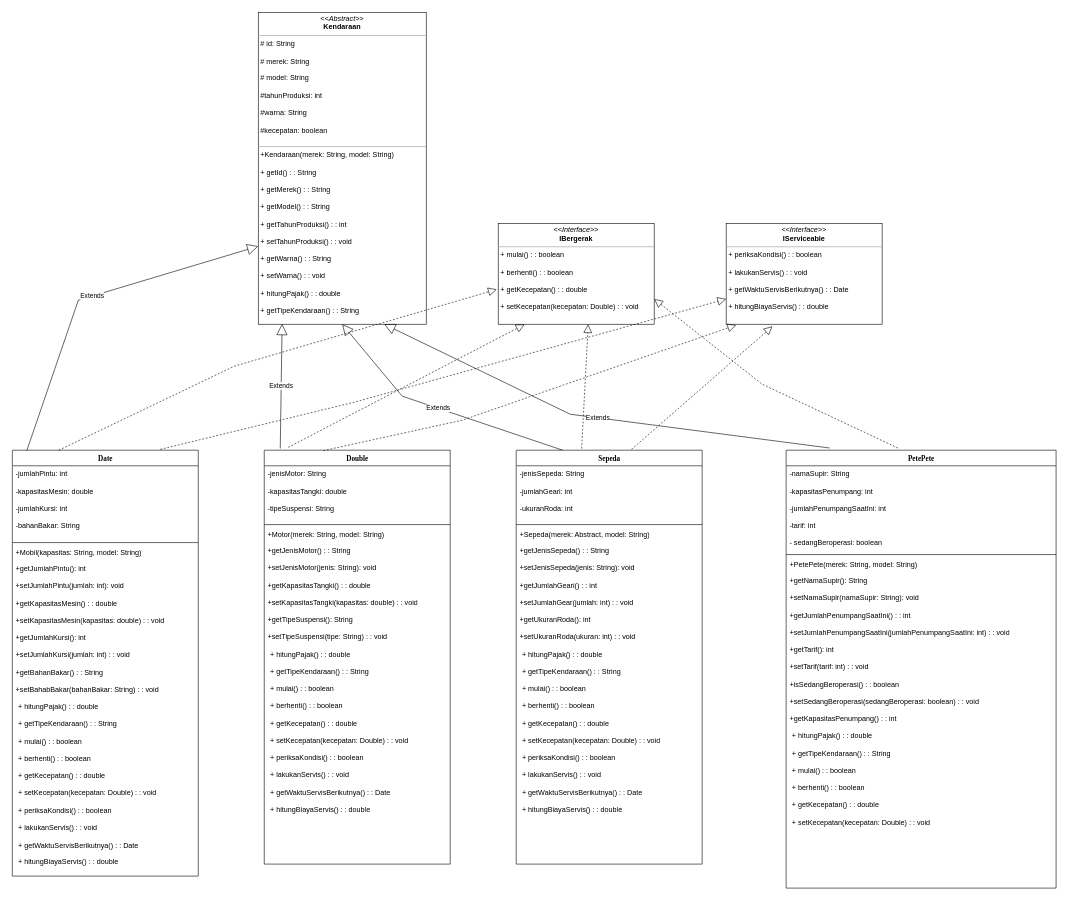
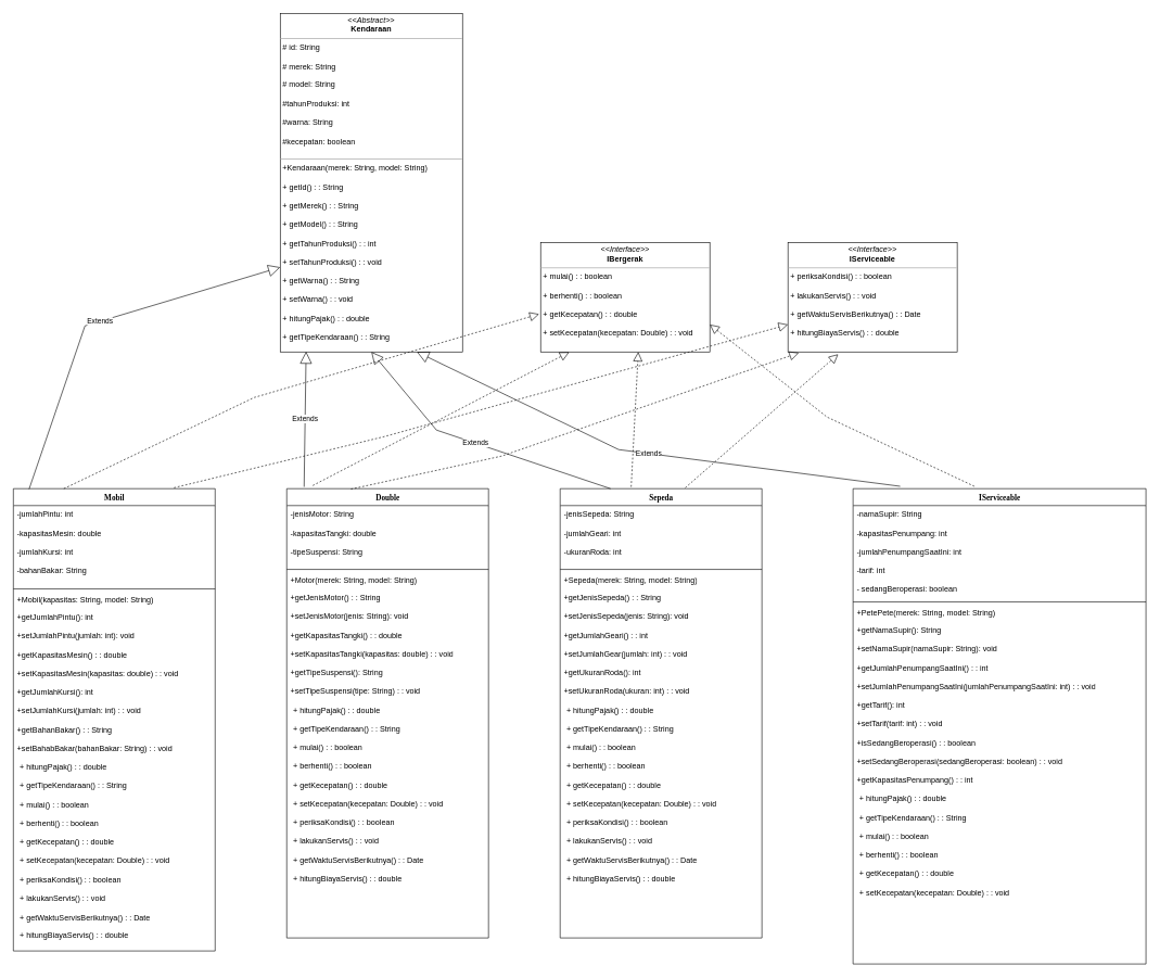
- <mxCell id="2" value="Date" style="swimlane;html=1;fontStyle=1;align=center;verticalAlign=top;childLayout=stackLayout;horizontal=1;startSize=26;horizontalStack=0;resizeParent=1;resizeLast=0;collapsible=1;marginBottom=0;swimlaneFillColor=#ffffff;rounded=0;shadow=0;comic=0;labelBackgroundColor=none;strokeWidth=1;fillColor=none;fontFamily=Verdana;fontSize=12" parent="1" vertex="1"><mxGeometry x="20" y="750" width="310" height="710" as="geometry"><mxRectangle x="665" y="435" width="110" height="30" as="alternateBounds" /></mxGeometry></mxCell>
+ <mxCell id="2" value="Mobil" style="swimlane;html=1;fontStyle=1;align=center;verticalAlign=top;childLayout=stackLayout;horizontal=1;startSize=26;horizontalStack=0;resizeParent=1;resizeLast=0;collapsible=1;marginBottom=0;swimlaneFillColor=#ffffff;rounded=0;shadow=0;comic=0;labelBackgroundColor=none;strokeWidth=1;fillColor=none;fontFamily=Verdana;fontSize=12" parent="1" vertex="1"><mxGeometry x="20" y="750" width="310" height="710" as="geometry"><mxRectangle x="665" y="435" width="110" height="30" as="alternateBounds" /></mxGeometry></mxCell>
- <mxCell id="20" value="PetePete" style="swimlane;html=1;fontStyle=1;align=center;verticalAlign=top;childLayout=stackLayout;horizontal=1;startSize=26;horizontalStack=0;resizeParent=1;resizeLast=0;collapsible=1;marginBottom=0;swimlaneFillColor=#ffffff;rounded=0;shadow=0;comic=0;labelBackgroundColor=none;strokeWidth=1;fillColor=none;fontFamily=Verdana;fontSize=12" vertex="1" parent="1"><mxGeometry x="1310" y="750" width="450" height="730" as="geometry"><mxRectangle x="665" y="435" width="110" height="30" as="alternateBounds" /></mxGeometry></mxCell>
+ <mxCell id="20" value="IServiceable" style="swimlane;html=1;fontStyle=1;align=center;verticalAlign=top;childLayout=stackLayout;horizontal=1;startSize=26;horizontalStack=0;resizeParent=1;resizeLast=0;collapsible=1;marginBottom=0;swimlaneFillColor=#ffffff;rounded=0;shadow=0;comic=0;labelBackgroundColor=none;strokeWidth=1;fillColor=none;fontFamily=Verdana;fontSize=12" vertex="1" parent="1"><mxGeometry x="1310" y="750" width="450" height="730" as="geometry"><mxRectangle x="665" y="435" width="110" height="30" as="alternateBounds" /></mxGeometry></mxCell>
- <mxCell id="18" value="+Sepeda(merek: Abstract, model: String)" style="text;html=1;strokeColor=none;fillColor=none;align=left;verticalAlign=top;spacingLeft=4;spacingRight=4;whiteSpace=wrap;overflow=hidden;rotatable=0;points=[[0,0.5],[1,0.5]];portConstraint=eastwest;" vertex="1" parent="15"><mxGeometry y="128" width="310" height="26" as="geometry" /></mxCell>
+ <mxCell id="18" value="+Sepeda(merek: String, model: String)" style="text;html=1;strokeColor=none;fillColor=none;align=left;verticalAlign=top;spacingLeft=4;spacingRight=4;whiteSpace=wrap;overflow=hidden;rotatable=0;points=[[0,0.5],[1,0.5]];portConstraint=eastwest;" vertex="1" parent="15"><mxGeometry y="128" width="310" height="26" as="geometry" /></mxCell>
